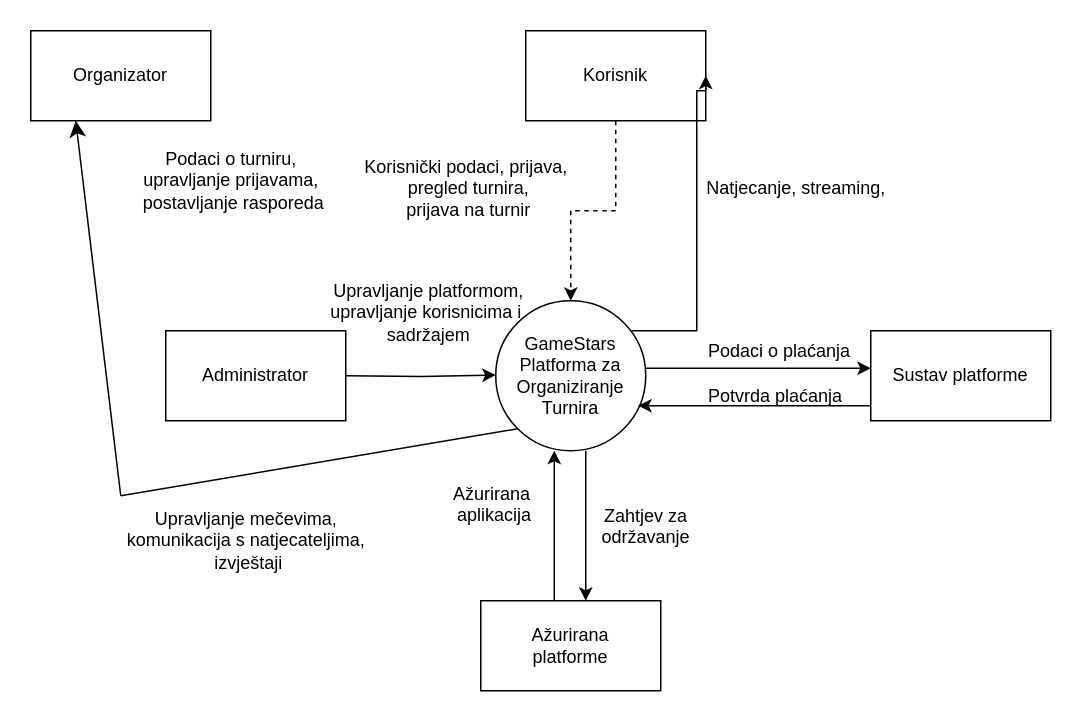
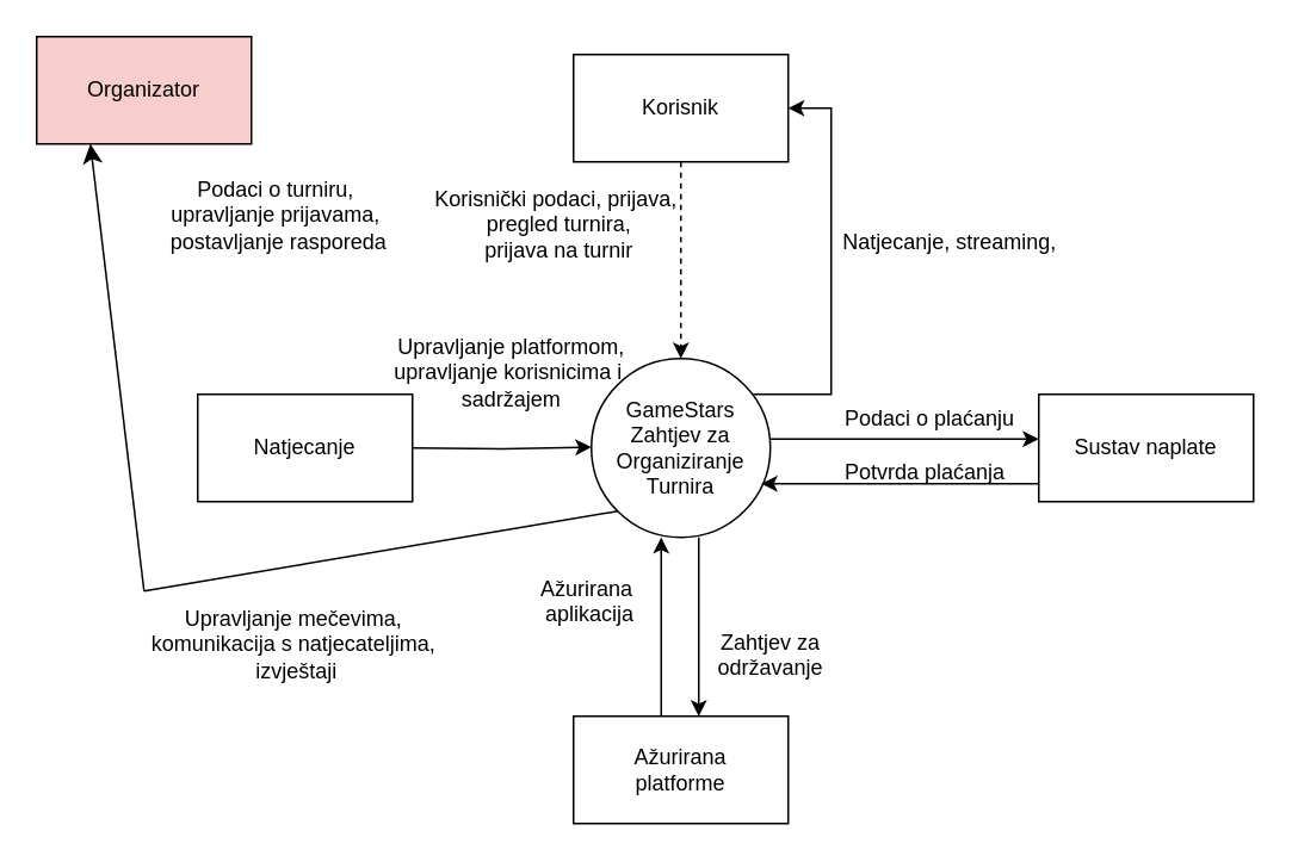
- <mxCell id="21" value="Organizator" style="rounded=0;whiteSpace=wrap;html=1;" vertex="1" parent="1"><mxGeometry x="20" y="20" width="120" height="60" as="geometry" /></mxCell>
+ <mxCell id="21" value="Organizator" style="rounded=0;whiteSpace=wrap;html=1;fillColor=#f8cecc;" vertex="1" parent="1"><mxGeometry x="20" y="20" width="120" height="60" as="geometry" /></mxCell>
- <mxCell id="4" value="Korisnik" style="rounded=0;whiteSpace=wrap;html=1;" parent="1" vertex="1"><mxGeometry x="350" y="20" width="120" height="60" as="geometry" /></mxCell>
+ <mxCell id="4" value="Korisnik" style="rounded=0;whiteSpace=wrap;html=1;" parent="1" vertex="1"><mxGeometry x="320" y="30" width="120" height="60" as="geometry" /></mxCell>
- <mxCell id="7" value="Natjecanje, streaming," style="text;html=1;align=center;verticalAlign=middle;resizable=0;points=[];autosize=1;strokeColor=none;fillColor=none;" parent="1" vertex="1"><mxGeometry x="455" y="110" width="150" height="30" as="geometry" /></mxCell>
+ <mxCell id="7" value="Natjecanje, streaming," style="text;html=1;align=center;verticalAlign=middle;resizable=0;points=[];autosize=1;strokeColor=none;fillColor=none;" parent="1" vertex="1"><mxGeometry x="455" y="120" width="150" height="30" as="geometry" /></mxCell>
- <mxCell id="18" value="&lt;div style=&quot;text-align: center;&quot;&gt;Podaci o plaćanja&lt;/div&gt;" style="text;whiteSpace=wrap;html=1;" parent="1" vertex="1"><mxGeometry x="470" y="220" width="100" height="20" as="geometry" /></mxCell>
+ <mxCell id="18" value="&lt;div style=&quot;text-align: center;&quot;&gt;Podaci o plaćanju&lt;/div&gt;" style="text;whiteSpace=wrap;html=1;" parent="1" vertex="1"><mxGeometry x="470" y="220" width="100" height="20" as="geometry" /></mxCell>
- <mxCell id="8" value="Administrator" style="rounded=0;whiteSpace=wrap;html=1;" parent="1" vertex="1"><mxGeometry x="110" y="220" width="120" height="60" as="geometry" /></mxCell>
+ <mxCell id="8" value="Natjecanje" style="rounded=0;whiteSpace=wrap;html=1;" parent="1" vertex="1"><mxGeometry x="110" y="220" width="120" height="60" as="geometry" /></mxCell>
- <mxCell id="2" value="GameStars Platforma za Organiziranje Turnira" style="ellipse;whiteSpace=wrap;html=1;aspect=fixed;" parent="1" vertex="1"><mxGeometry x="330" y="200" width="100" height="100" as="geometry" /></mxCell>
+ <mxCell id="2" value="GameStars Zahtjev za Organiziranje Turnira" style="ellipse;whiteSpace=wrap;html=1;aspect=fixed;" parent="1" vertex="1"><mxGeometry x="330" y="200" width="100" height="100" as="geometry" /></mxCell>
- <mxCell id="16" value="Sustav platforme" style="rounded=0;whiteSpace=wrap;html=1;" parent="1" vertex="1"><mxGeometry x="580" y="220" width="120" height="60" as="geometry" /></mxCell>
+ <mxCell id="16" value="Sustav naplate" style="rounded=0;whiteSpace=wrap;html=1;" parent="1" vertex="1"><mxGeometry x="580" y="220" width="120" height="60" as="geometry" /></mxCell>
- <mxCell id="15" value="&lt;div style=&quot;text-align: center;&quot;&gt;Zahtjev za održavanje&lt;/div&gt;" style="text;whiteSpace=wrap;html=1;" parent="1" vertex="1"><mxGeometry x="399" y="330" width="60" height="40" as="geometry" /></mxCell>
+ <mxCell id="15" value="&lt;div style=&quot;text-align: center;&quot;&gt;Zahtjev za održavanje&lt;/div&gt;" style="text;whiteSpace=wrap;html=1;" parent="1" vertex="1"><mxGeometry x="399" y="345" width="60" height="40" as="geometry" /></mxCell>
